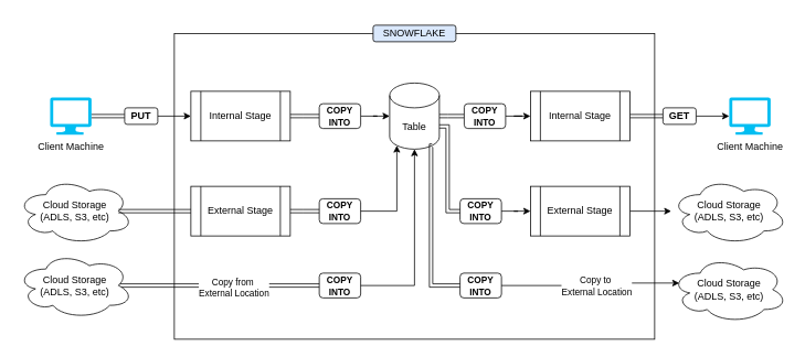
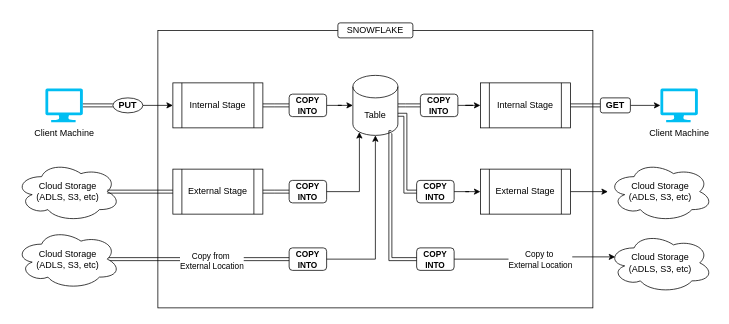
- <mxCell id="4" value="SNOWFLAKE" style="rounded=1;whiteSpace=wrap;html=1;fillColor=#dae8fc;" vertex="1" parent="2"><mxGeometry x="240" y="10" width="100" height="20" as="geometry" /></mxCell>
+ <mxCell id="4" value="SNOWFLAKE" style="rounded=1;whiteSpace=wrap;html=1;" vertex="1" parent="2"><mxGeometry x="240" y="10" width="100" height="20" as="geometry" /></mxCell>
- <mxCell id="30" value="&lt;b&gt;PUT&lt;/b&gt;" style="rounded=1;whiteSpace=wrap;html=1;" vertex="1" parent="1"><mxGeometry x="150" y="130" width="40" height="20" as="geometry" /></mxCell>
+ <mxCell id="30" value="&lt;b&gt;PUT&lt;/b&gt;" style="ellipse;whiteSpace=wrap;html=1;" vertex="1" parent="1"><mxGeometry x="150" y="130" width="40" height="20" as="geometry" /></mxCell>
